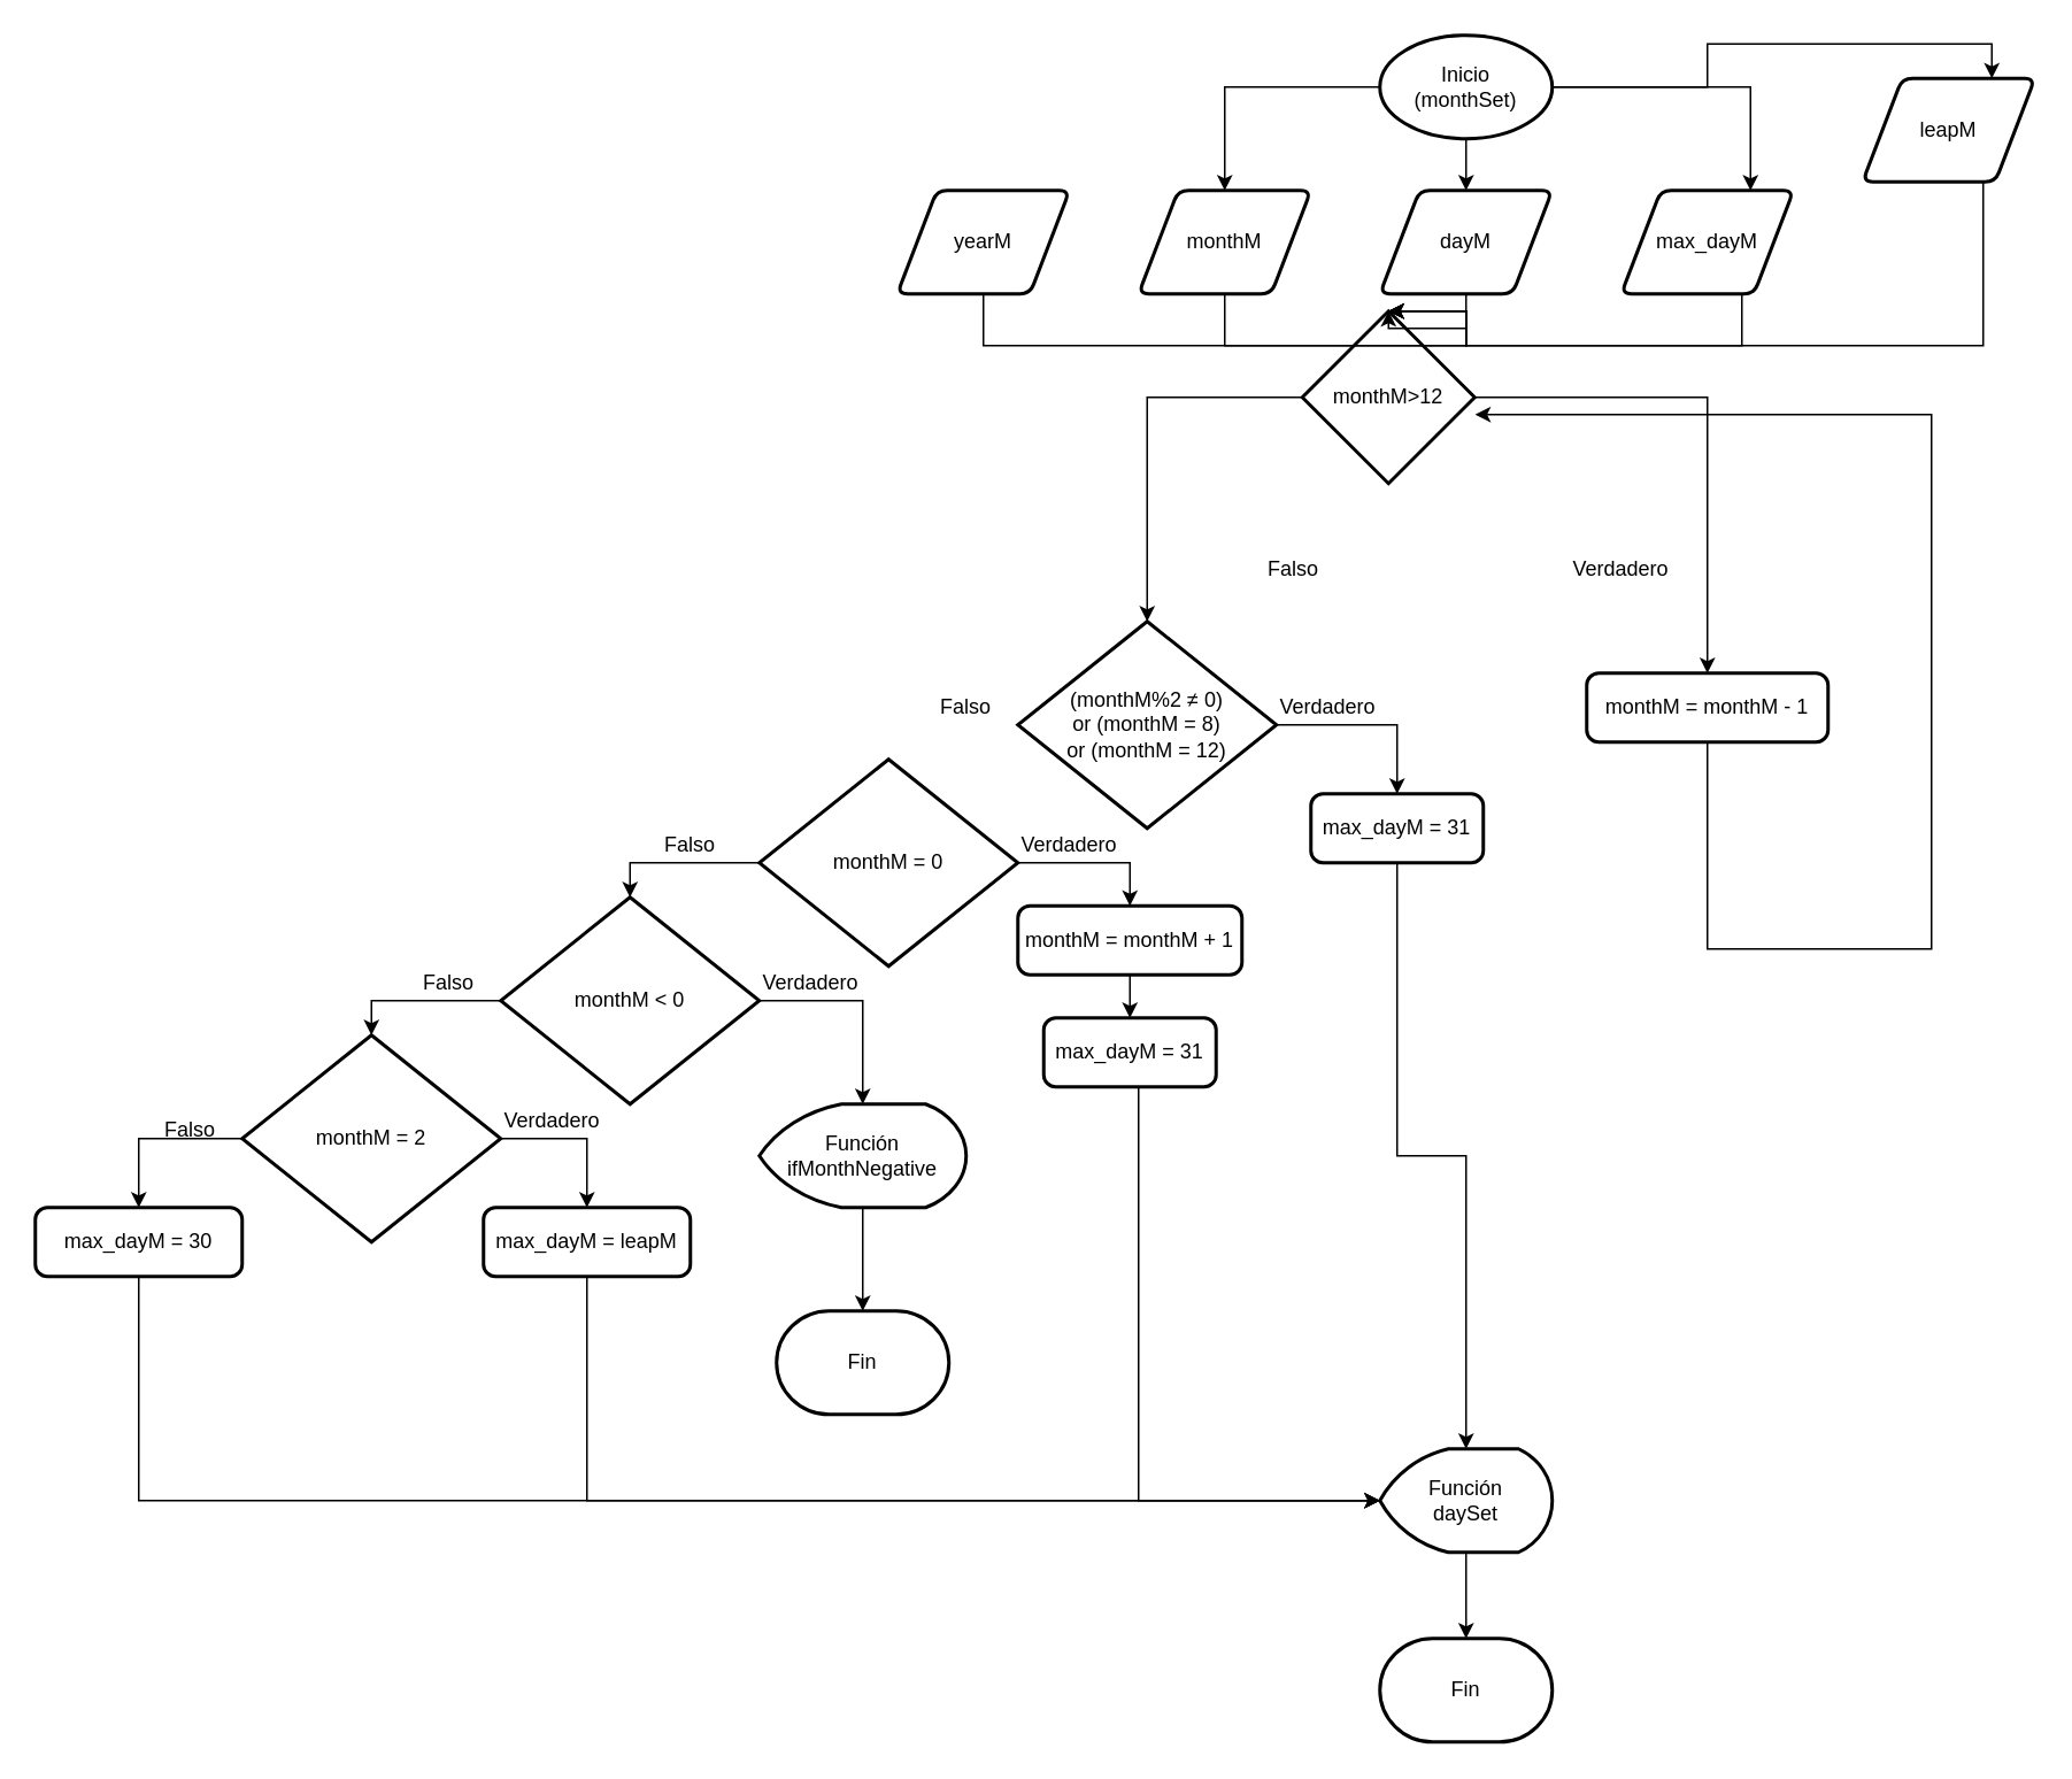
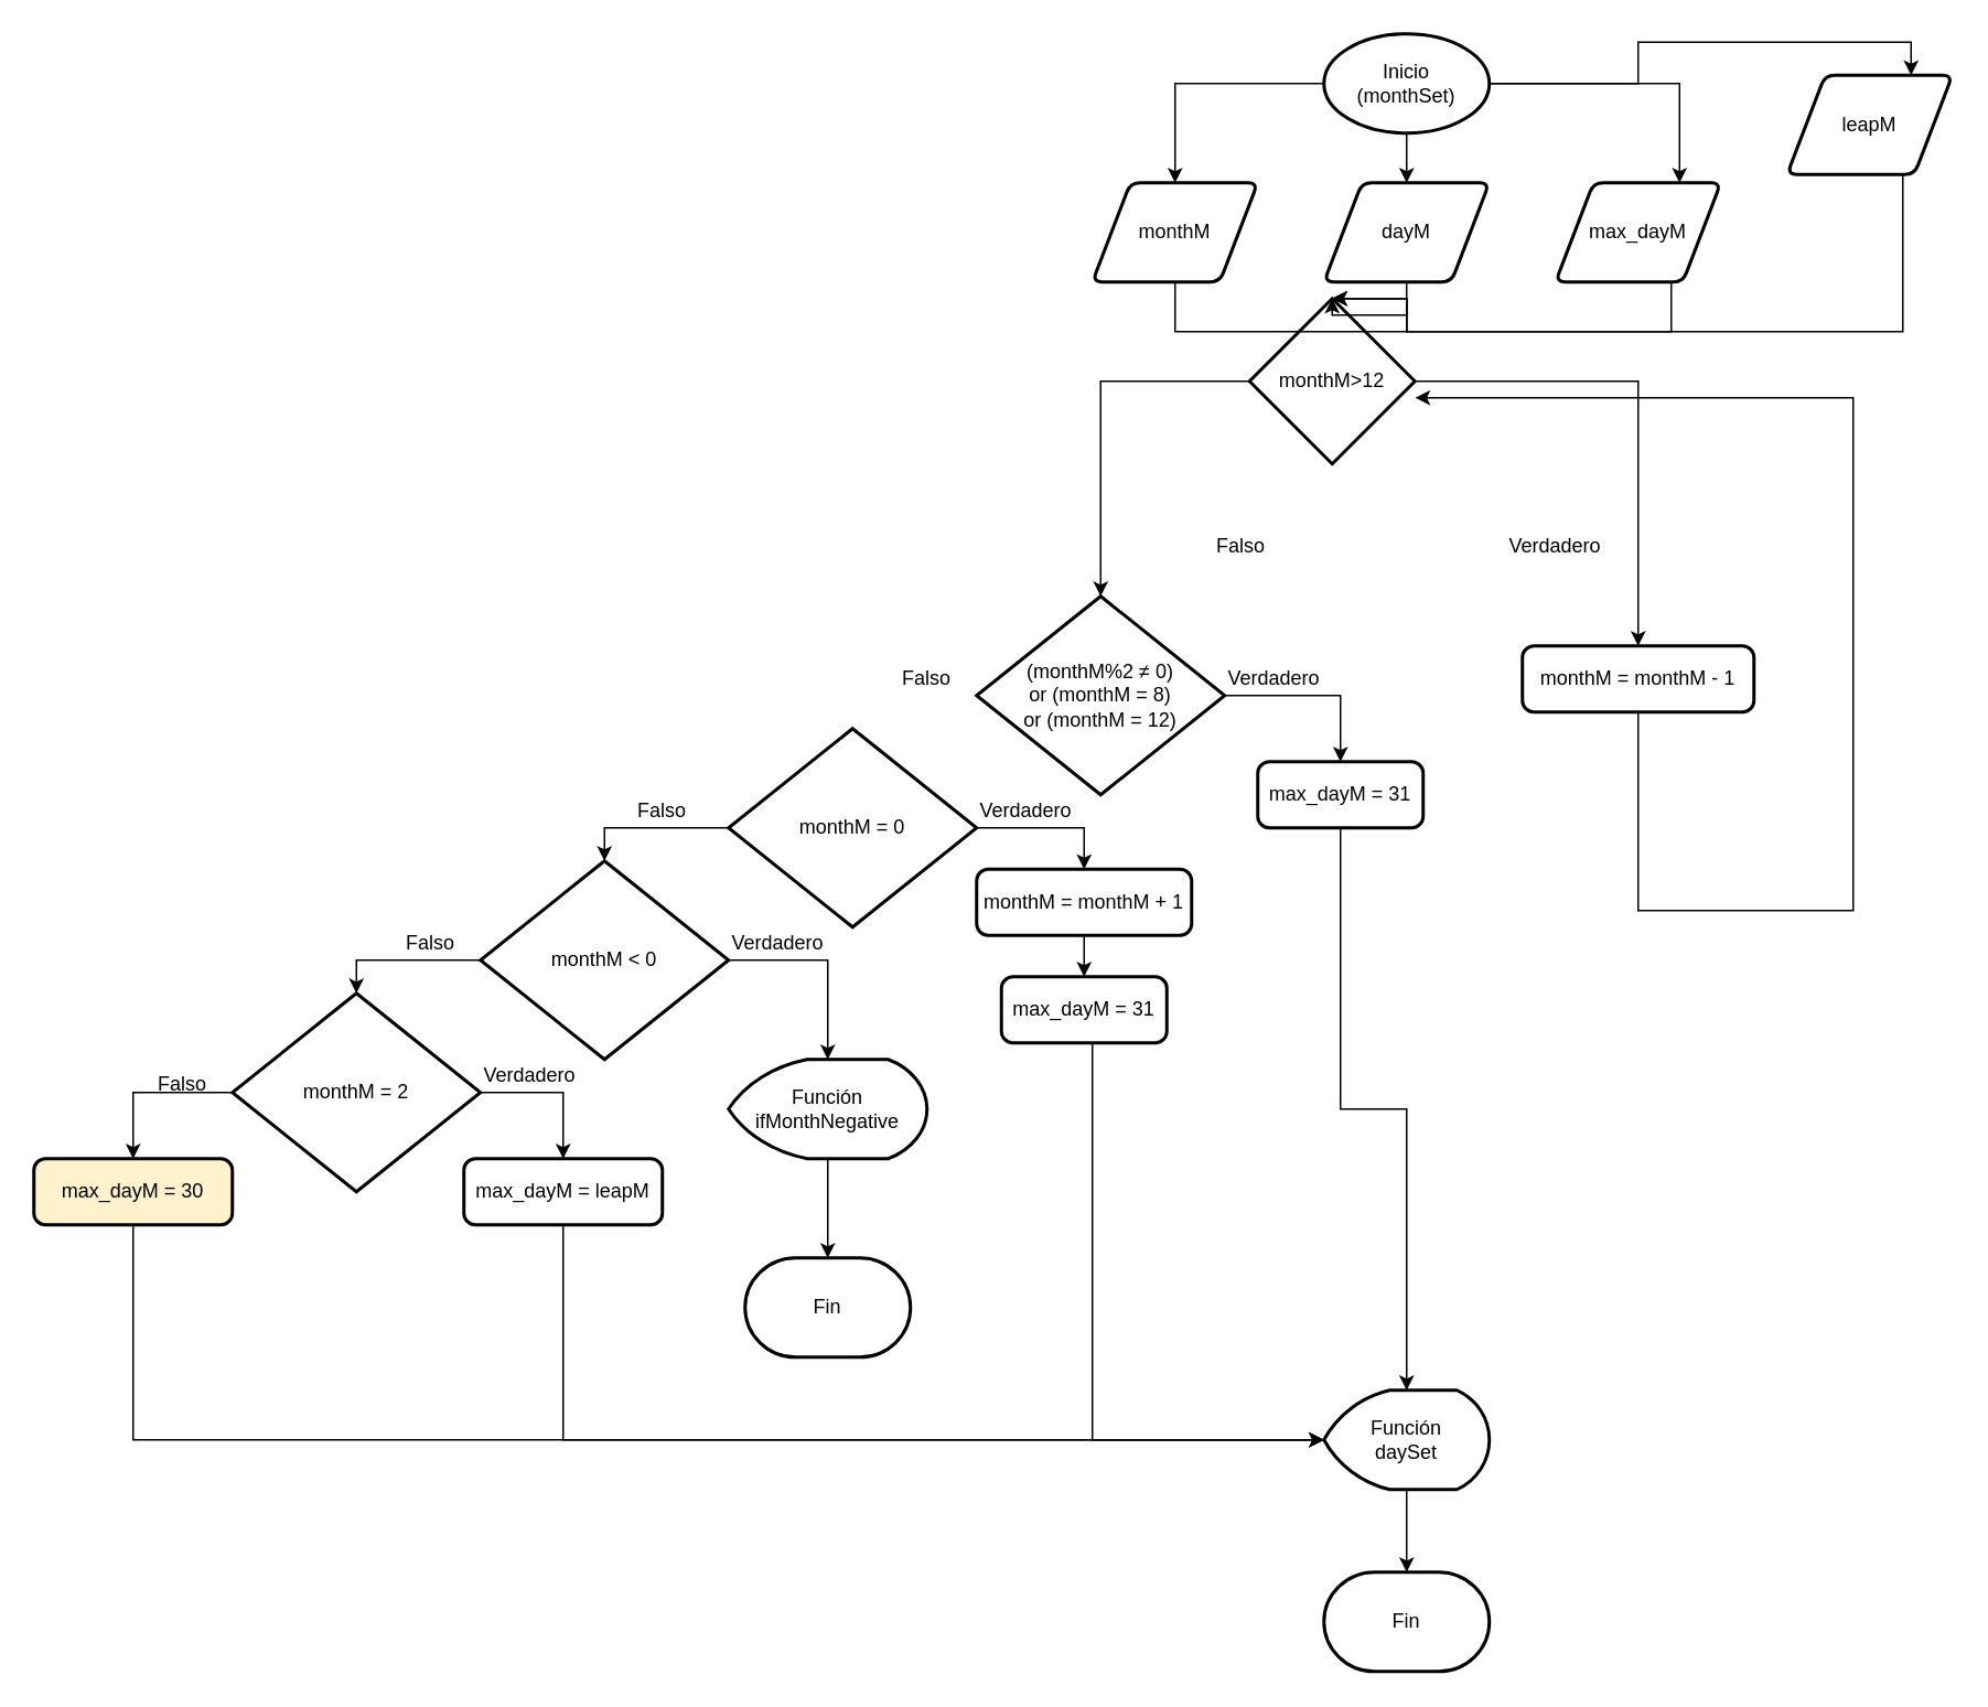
- <mxCell id="10" value="yearM" style="shape=parallelogram;html=1;strokeWidth=2;perimeter=parallelogramPerimeter;whiteSpace=wrap;rounded=1;arcSize=12;size=0.23;" vertex="1" parent="1"><mxGeometry x="520" y="110" width="100" height="60" as="geometry" /></mxCell>
- <mxCell id="14" style="edgeStyle=orthogonalEdgeStyle;rounded=0;orthogonalLoop=1;jettySize=auto;html=1;entryX=0.5;entryY=0;entryDx=0;entryDy=0;entryPerimeter=0;" edge="1" parent="1" source="10" target="13"><mxGeometry relative="1" as="geometry"><Array as="points"><mxPoint x="570" y="200" /><mxPoint x="850" y="200" /></Array></mxGeometry></mxCell>
- <mxCell id="45" value="max_dayM = 30" style="rounded=1;whiteSpace=wrap;html=1;absoluteArcSize=1;arcSize=14;strokeWidth=2;" vertex="1" parent="1"><mxGeometry x="20" y="700" width="120" height="40" as="geometry" /></mxCell>
+ <mxCell id="45" value="max_dayM = 30" style="rounded=1;whiteSpace=wrap;html=1;absoluteArcSize=1;arcSize=14;strokeWidth=2;fillColor=#fff2cc;" vertex="1" parent="1"><mxGeometry x="20" y="700" width="120" height="40" as="geometry" /></mxCell>
